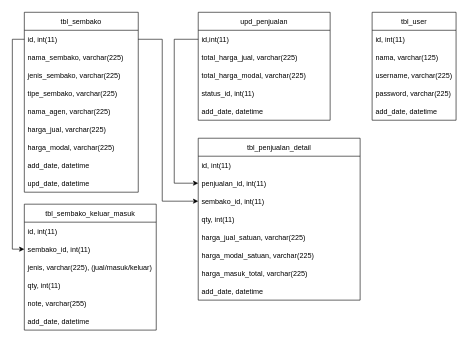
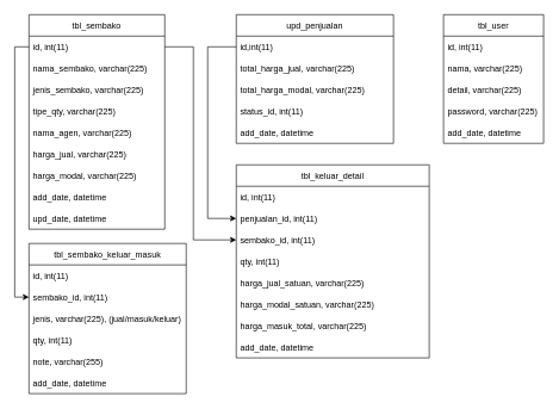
- <mxCell id="36" value="nama, varchar(125)" style="text;strokeColor=none;fillColor=none;align=left;verticalAlign=middle;spacingLeft=4;spacingRight=4;overflow=hidden;points=[[0,0.5],[1,0.5]];portConstraint=eastwest;rotatable=0;" parent="34" vertex="1"><mxGeometry y="60" width="140" height="30" as="geometry" /></mxCell>
+ <mxCell id="36" value="nama, varchar(225)" style="text;strokeColor=none;fillColor=none;align=left;verticalAlign=middle;spacingLeft=4;spacingRight=4;overflow=hidden;points=[[0,0.5],[1,0.5]];portConstraint=eastwest;rotatable=0;" parent="34" vertex="1"><mxGeometry y="60" width="140" height="30" as="geometry" /></mxCell>
- <mxCell id="37" value="username, varchar(225)" style="text;strokeColor=none;fillColor=none;align=left;verticalAlign=middle;spacingLeft=4;spacingRight=4;overflow=hidden;points=[[0,0.5],[1,0.5]];portConstraint=eastwest;rotatable=0;" parent="34" vertex="1"><mxGeometry y="90" width="140" height="30" as="geometry" /></mxCell>
+ <mxCell id="37" value="detail, varchar(225)" style="text;strokeColor=none;fillColor=none;align=left;verticalAlign=middle;spacingLeft=4;spacingRight=4;overflow=hidden;points=[[0,0.5],[1,0.5]];portConstraint=eastwest;rotatable=0;" parent="34" vertex="1"><mxGeometry y="90" width="140" height="30" as="geometry" /></mxCell>
- <mxCell id="6" value="tipe_sembako, varchar(225)" style="text;strokeColor=none;fillColor=none;align=left;verticalAlign=middle;spacingLeft=4;spacingRight=4;overflow=hidden;points=[[0,0.5],[1,0.5]];portConstraint=eastwest;rotatable=0;" parent="2" vertex="1"><mxGeometry y="120" width="190" height="30" as="geometry" /></mxCell>
+ <mxCell id="6" value="tipe_qty, varchar(225)" style="text;strokeColor=none;fillColor=none;align=left;verticalAlign=middle;spacingLeft=4;spacingRight=4;overflow=hidden;points=[[0,0.5],[1,0.5]];portConstraint=eastwest;rotatable=0;" parent="2" vertex="1"><mxGeometry y="120" width="190" height="30" as="geometry" /></mxCell>
- <mxCell id="25" value="tbl_penjualan_detail" style="swimlane;fontStyle=0;childLayout=stackLayout;horizontal=1;startSize=30;horizontalStack=0;resizeParent=1;resizeParentMax=0;resizeLast=0;collapsible=1;marginBottom=0;" parent="1" vertex="1"><mxGeometry x="330" y="230" width="270" height="270" as="geometry" /></mxCell>
+ <mxCell id="25" value="tbl_keluar_detail" style="swimlane;fontStyle=0;childLayout=stackLayout;horizontal=1;startSize=30;horizontalStack=0;resizeParent=1;resizeParentMax=0;resizeLast=0;collapsible=1;marginBottom=0;" parent="1" vertex="1"><mxGeometry x="330" y="230" width="270" height="270" as="geometry" /></mxCell>
